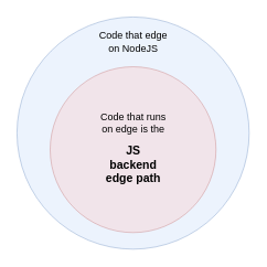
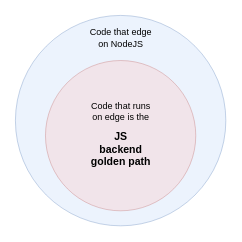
- <mxCell id="6" value="JS&lt;br style=&quot;font-size: 14px;&quot;&gt;backend&lt;br style=&quot;font-size: 14px;&quot;&gt;edge path" style="text;html=1;align=center;verticalAlign=middle;resizable=0;points=[];autosize=1;strokeColor=none;fillColor=none;rounded=0;fontStyle=1;fontSize=14;" parent="1" vertex="1"><mxGeometry x="110" y="168" width="100" height="60" as="geometry" /></mxCell>
+ <mxCell id="6" value="JS&lt;br style=&quot;font-size: 14px;&quot;&gt;backend&lt;br style=&quot;font-size: 14px;&quot;&gt;golden path" style="text;html=1;align=center;verticalAlign=middle;resizable=0;points=[];autosize=1;strokeColor=none;fillColor=none;rounded=0;fontStyle=1;fontSize=14;" parent="1" vertex="1"><mxGeometry x="110" y="168" width="100" height="60" as="geometry" /></mxCell>
